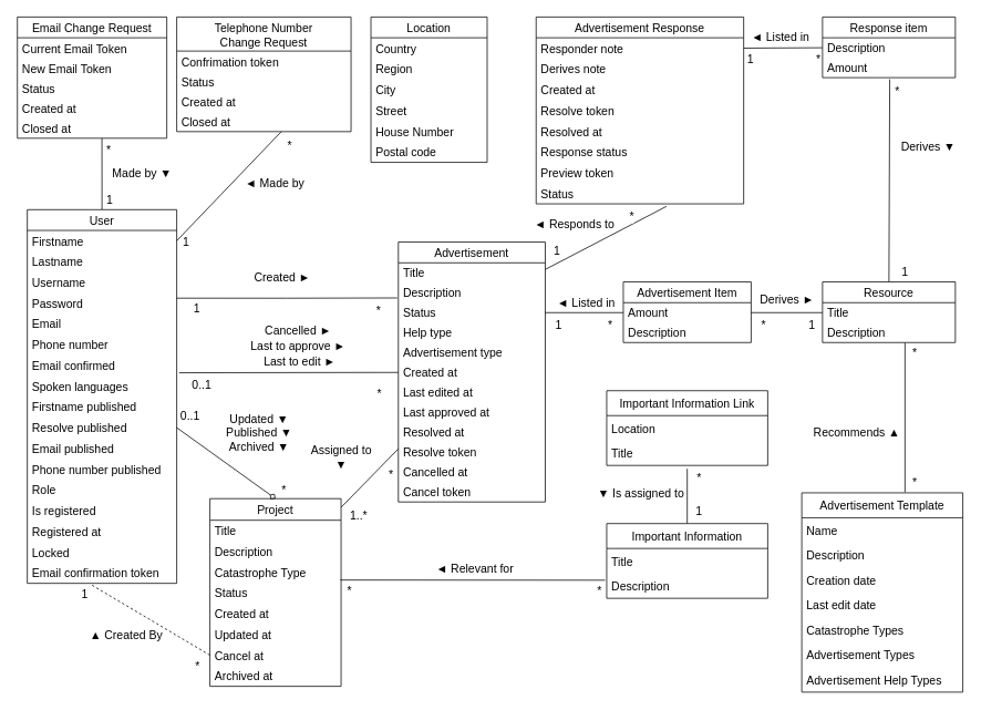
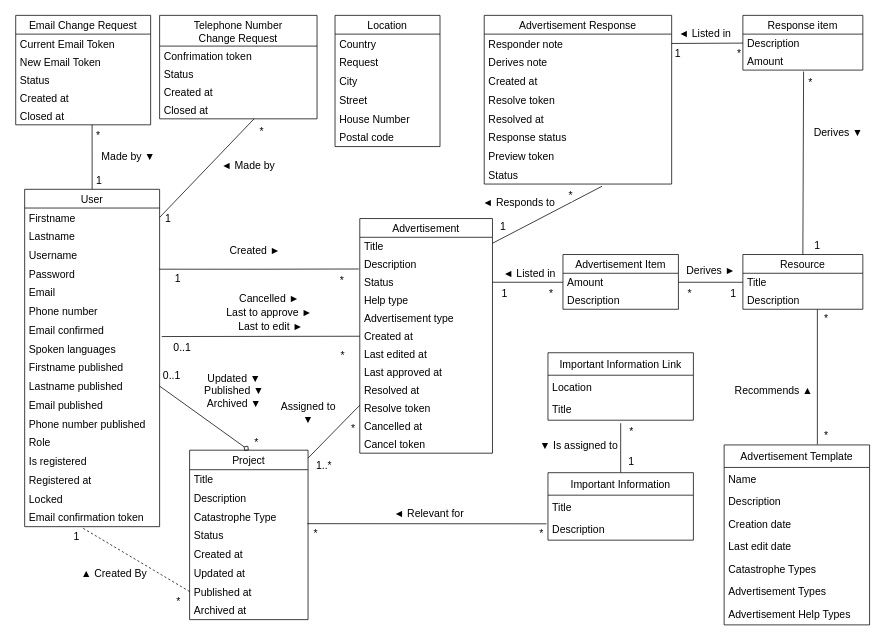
- <mxCell id="71" value="Region" style="text;strokeColor=none;fillColor=none;align=left;verticalAlign=middle;spacingLeft=4;spacingRight=4;overflow=hidden;points=[[0,0.5],[1,0.5]];portConstraint=eastwest;rotatable=0;fontSize=14;" parent="69" vertex="1"><mxGeometry y="50" width="140" height="25" as="geometry" /></mxCell>
+ <mxCell id="71" value="Request" style="text;strokeColor=none;fillColor=none;align=left;verticalAlign=middle;spacingLeft=4;spacingRight=4;overflow=hidden;points=[[0,0.5],[1,0.5]];portConstraint=eastwest;rotatable=0;fontSize=14;" parent="69" vertex="1"><mxGeometry y="50" width="140" height="25" as="geometry" /></mxCell>
- <mxCell id="35" value="Resolve published" style="text;strokeColor=none;fillColor=none;align=left;verticalAlign=middle;spacingLeft=4;spacingRight=4;overflow=hidden;points=[[0,0.5],[1,0.5]];portConstraint=eastwest;rotatable=0;fontSize=14;spacing=2;spacingBottom=0;" parent="25" vertex="1"><mxGeometry y="250" width="180" height="25" as="geometry" /></mxCell>
+ <mxCell id="35" value="Lastname published" style="text;strokeColor=none;fillColor=none;align=left;verticalAlign=middle;spacingLeft=4;spacingRight=4;overflow=hidden;points=[[0,0.5],[1,0.5]];portConstraint=eastwest;rotatable=0;fontSize=14;spacing=2;spacingBottom=0;" parent="25" vertex="1"><mxGeometry y="250" width="180" height="25" as="geometry" /></mxCell>
- <mxCell id="58" value="Cancel at" style="text;strokeColor=none;fillColor=none;align=left;verticalAlign=middle;spacingLeft=4;spacingRight=4;overflow=hidden;points=[[0,0.5],[1,0.5]];portConstraint=eastwest;rotatable=0;fontSize=14;" parent="51" vertex="1"><mxGeometry y="176" width="158" height="25" as="geometry" /></mxCell>
+ <mxCell id="58" value="Published at" style="text;strokeColor=none;fillColor=none;align=left;verticalAlign=middle;spacingLeft=4;spacingRight=4;overflow=hidden;points=[[0,0.5],[1,0.5]];portConstraint=eastwest;rotatable=0;fontSize=14;" parent="51" vertex="1"><mxGeometry y="176" width="158" height="25" as="geometry" /></mxCell>
